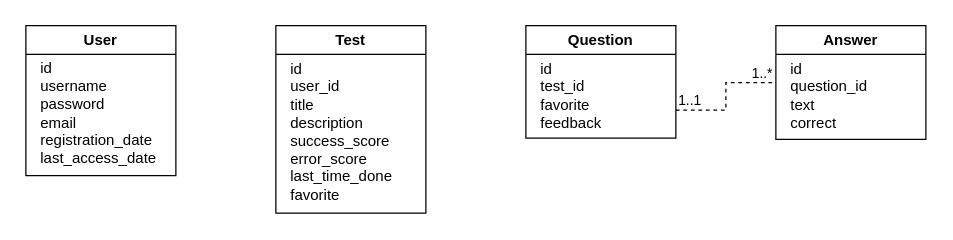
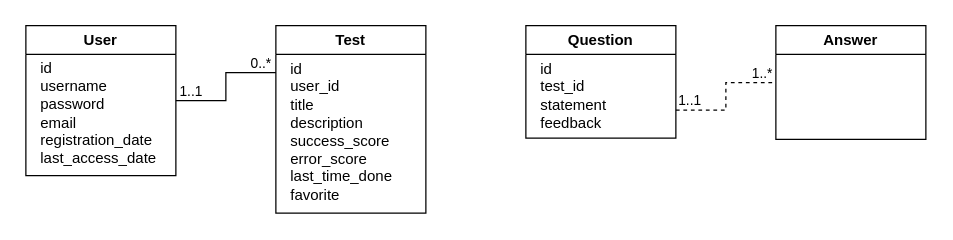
+ <mxCell id="2" value="" style="edgeStyle=orthogonalEdgeStyle;rounded=0;orthogonalLoop=1;jettySize=auto;html=1;entryX=0;entryY=0.25;entryDx=0;entryDy=0;endArrow=none;endFill=0;" edge="1" parent="1" source="5" target="7"><mxGeometry relative="1" as="geometry"><Array as="points"><mxPoint x="180" y="80" /><mxPoint x="180" y="58" /></Array></mxGeometry></mxCell>
+ <mxCell id="3" value="0..*" style="edgeLabel;html=1;align=center;verticalAlign=middle;resizable=0;points=[];" vertex="1" connectable="0" parent="2"><mxGeometry x="0.727" y="5" relative="1" as="geometry"><mxPoint x="1" y="-3" as="offset" /></mxGeometry></mxCell>
+ <mxCell id="4" value="1..1" style="edgeLabel;html=1;align=center;verticalAlign=middle;resizable=0;points=[];" vertex="1" connectable="0" parent="2"><mxGeometry x="-0.59" y="3" relative="1" as="geometry"><mxPoint x="-10" y="-5" as="offset" /></mxGeometry></mxCell>
- <mxCell id="15" value="id&lt;div&gt;&lt;span style=&quot;background-color: initial;&quot;&gt;test_id&lt;/span&gt;&lt;/div&gt;&lt;div&gt;&lt;span style=&quot;background-color: initial;&quot;&gt;favorite&lt;/span&gt;&lt;/div&gt;&lt;div&gt;feedback&lt;/div&gt;" style="text;html=1;align=left;verticalAlign=middle;resizable=0;points=[];autosize=1;strokeColor=none;fillColor=none;" vertex="1" parent="14"><mxGeometry x="10" y="21" width="80" height="70" as="geometry" /></mxCell>
+ <mxCell id="15" value="id&lt;div&gt;&lt;span style=&quot;background-color: initial;&quot;&gt;test_id&lt;/span&gt;&lt;/div&gt;&lt;div&gt;&lt;span style=&quot;background-color: initial;&quot;&gt;statement&lt;/span&gt;&lt;/div&gt;&lt;div&gt;feedback&lt;/div&gt;" style="text;html=1;align=left;verticalAlign=middle;resizable=0;points=[];autosize=1;strokeColor=none;fillColor=none;" vertex="1" parent="14"><mxGeometry x="10" y="21" width="80" height="70" as="geometry" /></mxCell>
- <mxCell id="10" value="id&lt;div&gt;&lt;span style=&quot;background-color: initial;&quot;&gt;question_id&lt;/span&gt;&lt;/div&gt;&lt;div&gt;&lt;span style=&quot;background-color: initial;&quot;&gt;text&lt;/span&gt;&lt;/div&gt;&lt;div&gt;correct&lt;/div&gt;" style="text;html=1;align=left;verticalAlign=middle;resizable=0;points=[];autosize=1;strokeColor=none;fillColor=none;" vertex="1" parent="9"><mxGeometry x="10" y="21" width="80" height="70" as="geometry" /></mxCell>
